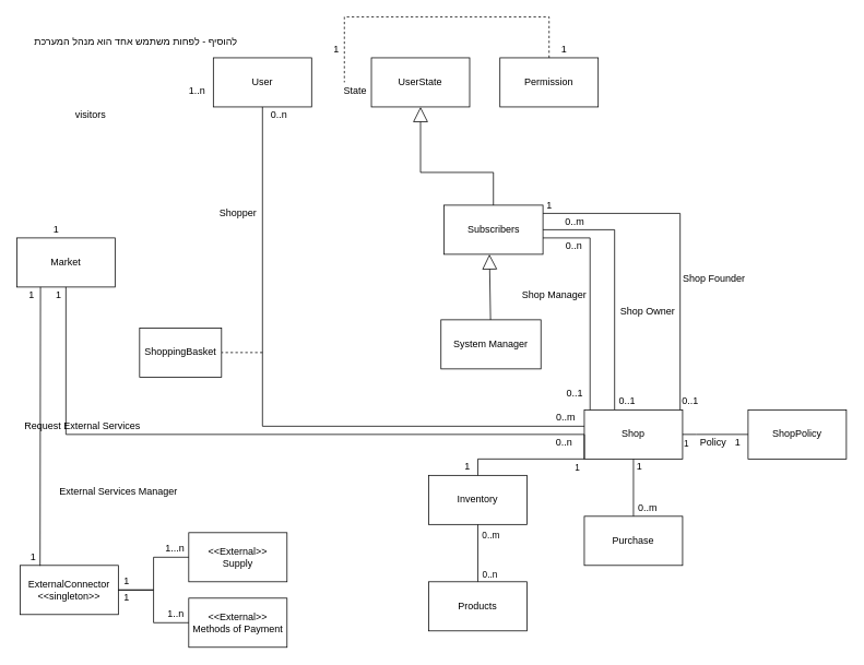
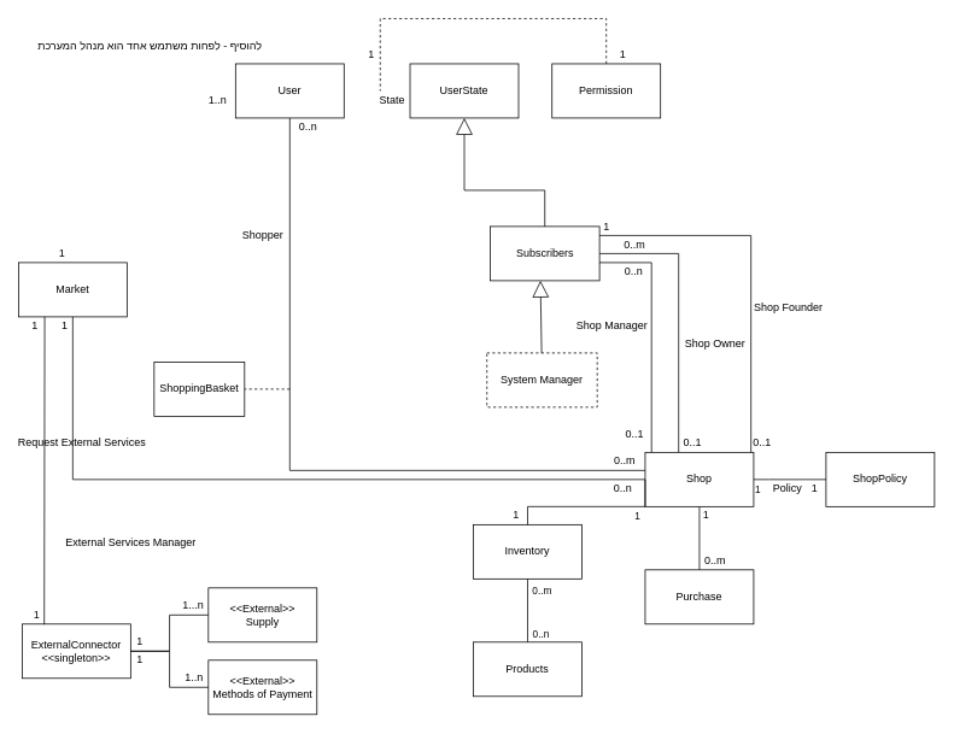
- <mxCell id="64" value="visitors" style="text;html=1;align=center;verticalAlign=middle;resizable=0;points=[];autosize=1;strokeColor=none;fillColor=none;" parent="1" vertex="1"><mxGeometry x="85" y="130" width="50" height="20" as="geometry" /></mxCell>
- <mxCell id="23" value="System Manager" style="rounded=0;whiteSpace=wrap;html=1;" parent="1" vertex="1"><mxGeometry x="538" y="390" width="122" height="60" as="geometry" /></mxCell>
+ <mxCell id="23" value="System Manager" style="rounded=0;whiteSpace=wrap;html=1;dashed=1;" parent="1" vertex="1"><mxGeometry x="538" y="390" width="122" height="60" as="geometry" /></mxCell>
- <mxCell id="50" value="Request External Services" style="text;html=1;align=center;verticalAlign=middle;resizable=0;points=[];autosize=1;strokeColor=none;fillColor=none;" parent="1" vertex="1"><mxGeometry x="20" y="510" width="160" height="20" as="geometry" /></mxCell>
+ <mxCell id="50" value="Request External Services" style="text;html=1;align=center;verticalAlign=middle;resizable=0;points=[];autosize=1;strokeColor=none;fillColor=none;" parent="1" vertex="1"><mxGeometry x="10" y="480" width="160" height="20" as="geometry" /></mxCell>
